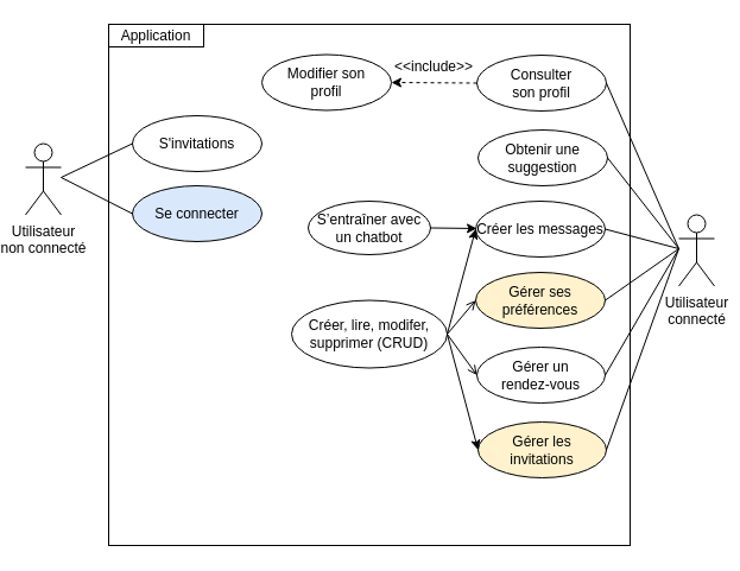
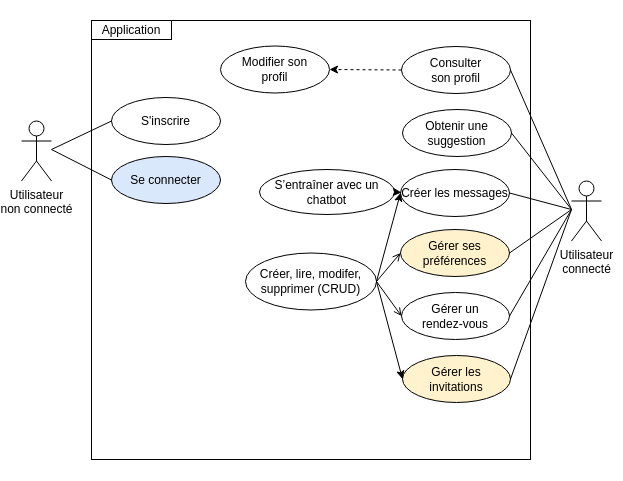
- <mxCell id="12" value="&amp;lt;&amp;lt;include&amp;gt;&amp;gt;" style="text;html=1;strokeColor=none;fillColor=none;align=center;verticalAlign=middle;whiteSpace=wrap;rounded=0;" parent="1" vertex="1"><mxGeometry x="329" y="45.5" width="70" height="20" as="geometry" /></mxCell>
- <mxCell id="6" value="S'invitations" style="ellipse;whiteSpace=wrap;html=1;" parent="1" vertex="1"><mxGeometry x="110" y="97" width="109" height="47" as="geometry" /></mxCell>
+ <mxCell id="6" value="S'inscrire" style="ellipse;whiteSpace=wrap;html=1;" parent="1" vertex="1"><mxGeometry x="110" y="97" width="109" height="47" as="geometry" /></mxCell>
- <mxCell id="29" value="S’entraîner avec un chatbot" style="ellipse;whiteSpace=wrap;html=1;" vertex="1" parent="1"><mxGeometry x="258" y="169" width="103" height="45" as="geometry" /></mxCell>
+ <mxCell id="29" value="S’entraîner avec un chatbot" style="ellipse;whiteSpace=wrap;html=1;" vertex="1" parent="1"><mxGeometry x="258" y="169" width="135" height="45" as="geometry" /></mxCell>
